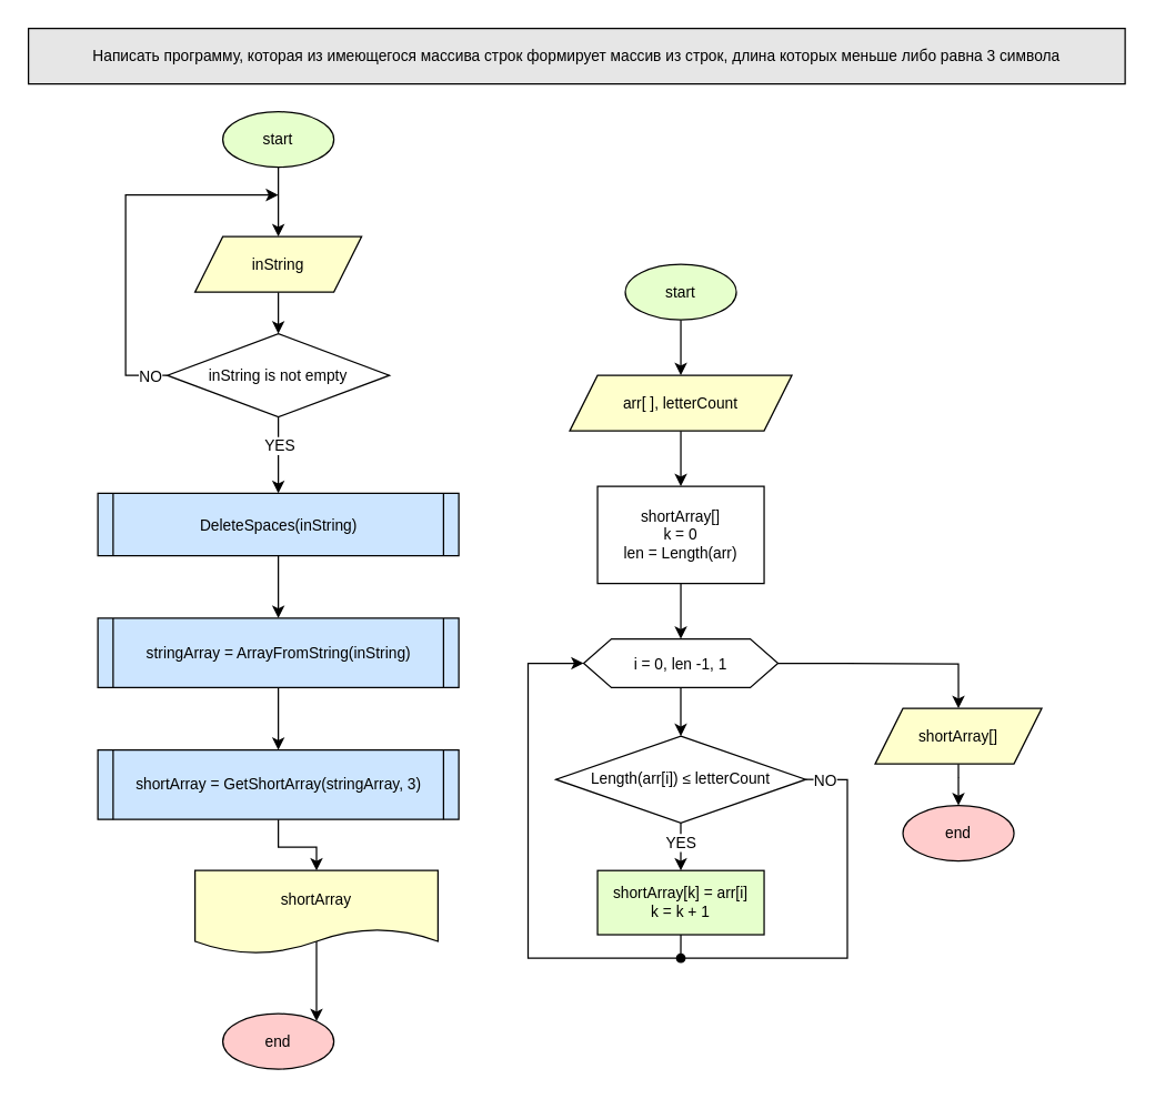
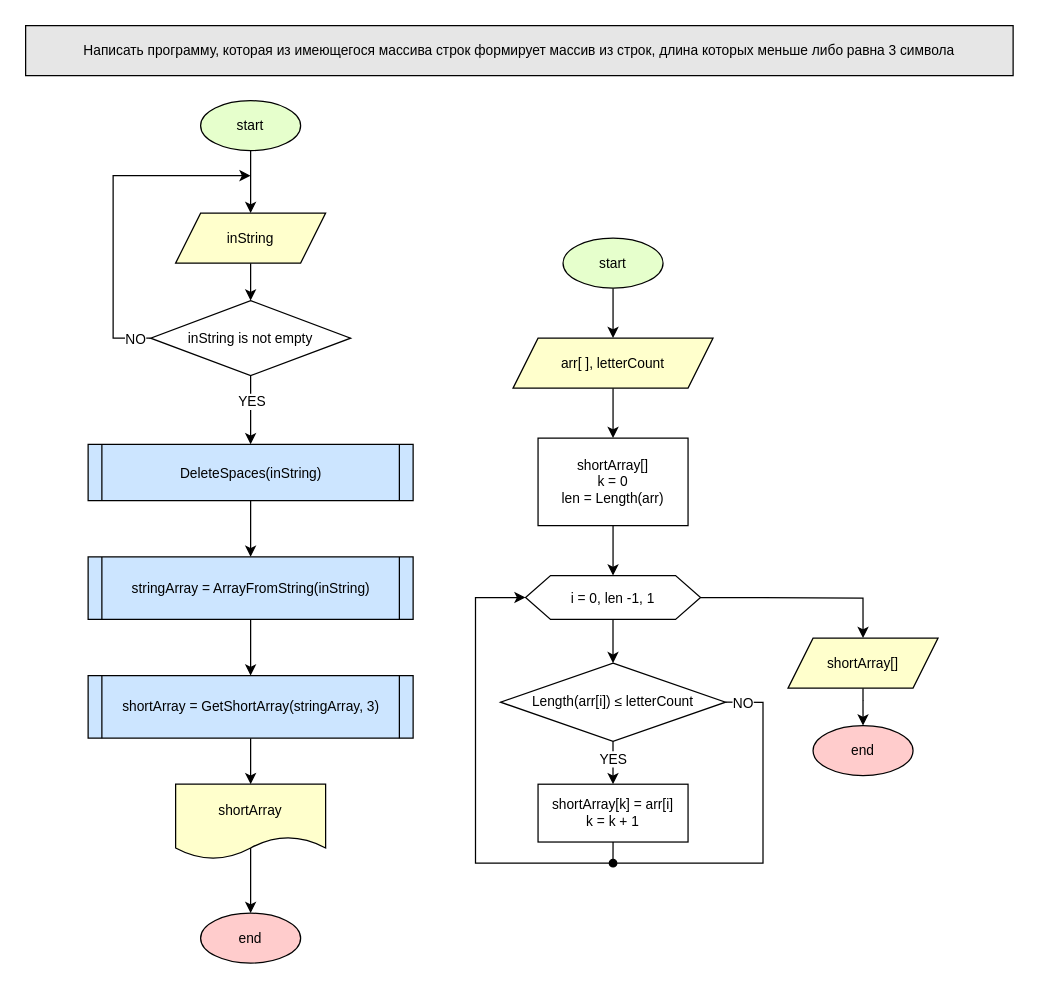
- <mxCell id="35" value="shortArray[k] = arr[i]&lt;br&gt;k = k + 1" style="whiteSpace=wrap;html=1;fontSize=11;fillColor=#e6ffcc;strokeColor=#000000;fontColor=#000000;rounded=0;labelBackgroundColor=none;endArrow=classic;" vertex="1" parent="1"><mxGeometry x="429.94" y="626.87" width="120" height="46.25" as="geometry" /></mxCell>
+ <mxCell id="35" value="shortArray[k] = arr[i]&lt;br&gt;k = k + 1" style="whiteSpace=wrap;html=1;fontSize=11;fillColor=#FFFFFF;strokeColor=#000000;fontColor=#000000;rounded=0;labelBackgroundColor=none;endArrow=classic;" vertex="1" parent="1"><mxGeometry x="429.94" y="626.87" width="120" height="46.25" as="geometry" /></mxCell>
- <mxCell id="19" value="shortArray" style="shape=document;whiteSpace=wrap;html=1;boundedLbl=1;fillColor=#FFFFCC;fontSize=11;strokeColor=#000000;fontColor=#000000;rounded=0;labelBackgroundColor=none;endArrow=classic;" vertex="1" parent="1"><mxGeometry x="140" y="626.87" width="175" height="60" as="geometry" /></mxCell>
+ <mxCell id="19" value="shortArray" style="shape=document;whiteSpace=wrap;html=1;boundedLbl=1;fillColor=#FFFFCC;fontSize=11;strokeColor=#000000;fontColor=#000000;rounded=0;labelBackgroundColor=none;endArrow=classic;" vertex="1" parent="1"><mxGeometry x="140" y="626.87" width="120" height="60" as="geometry" /></mxCell>
